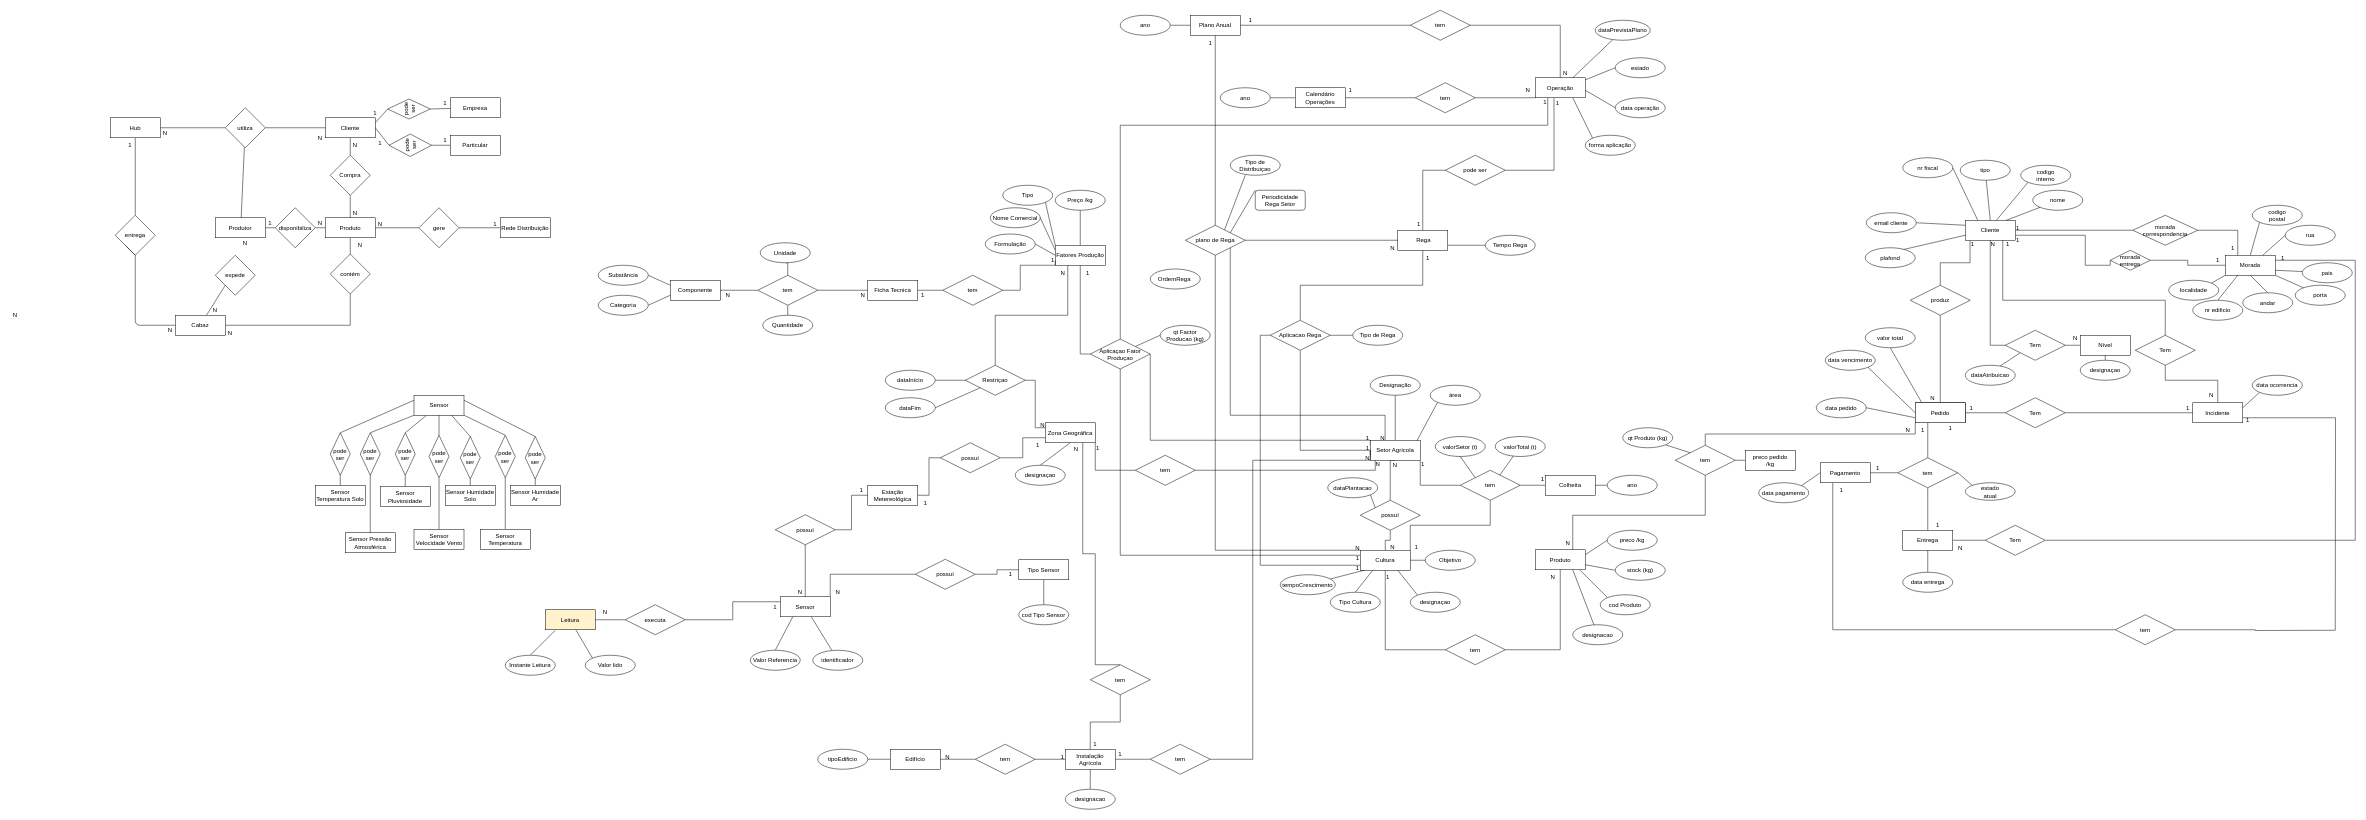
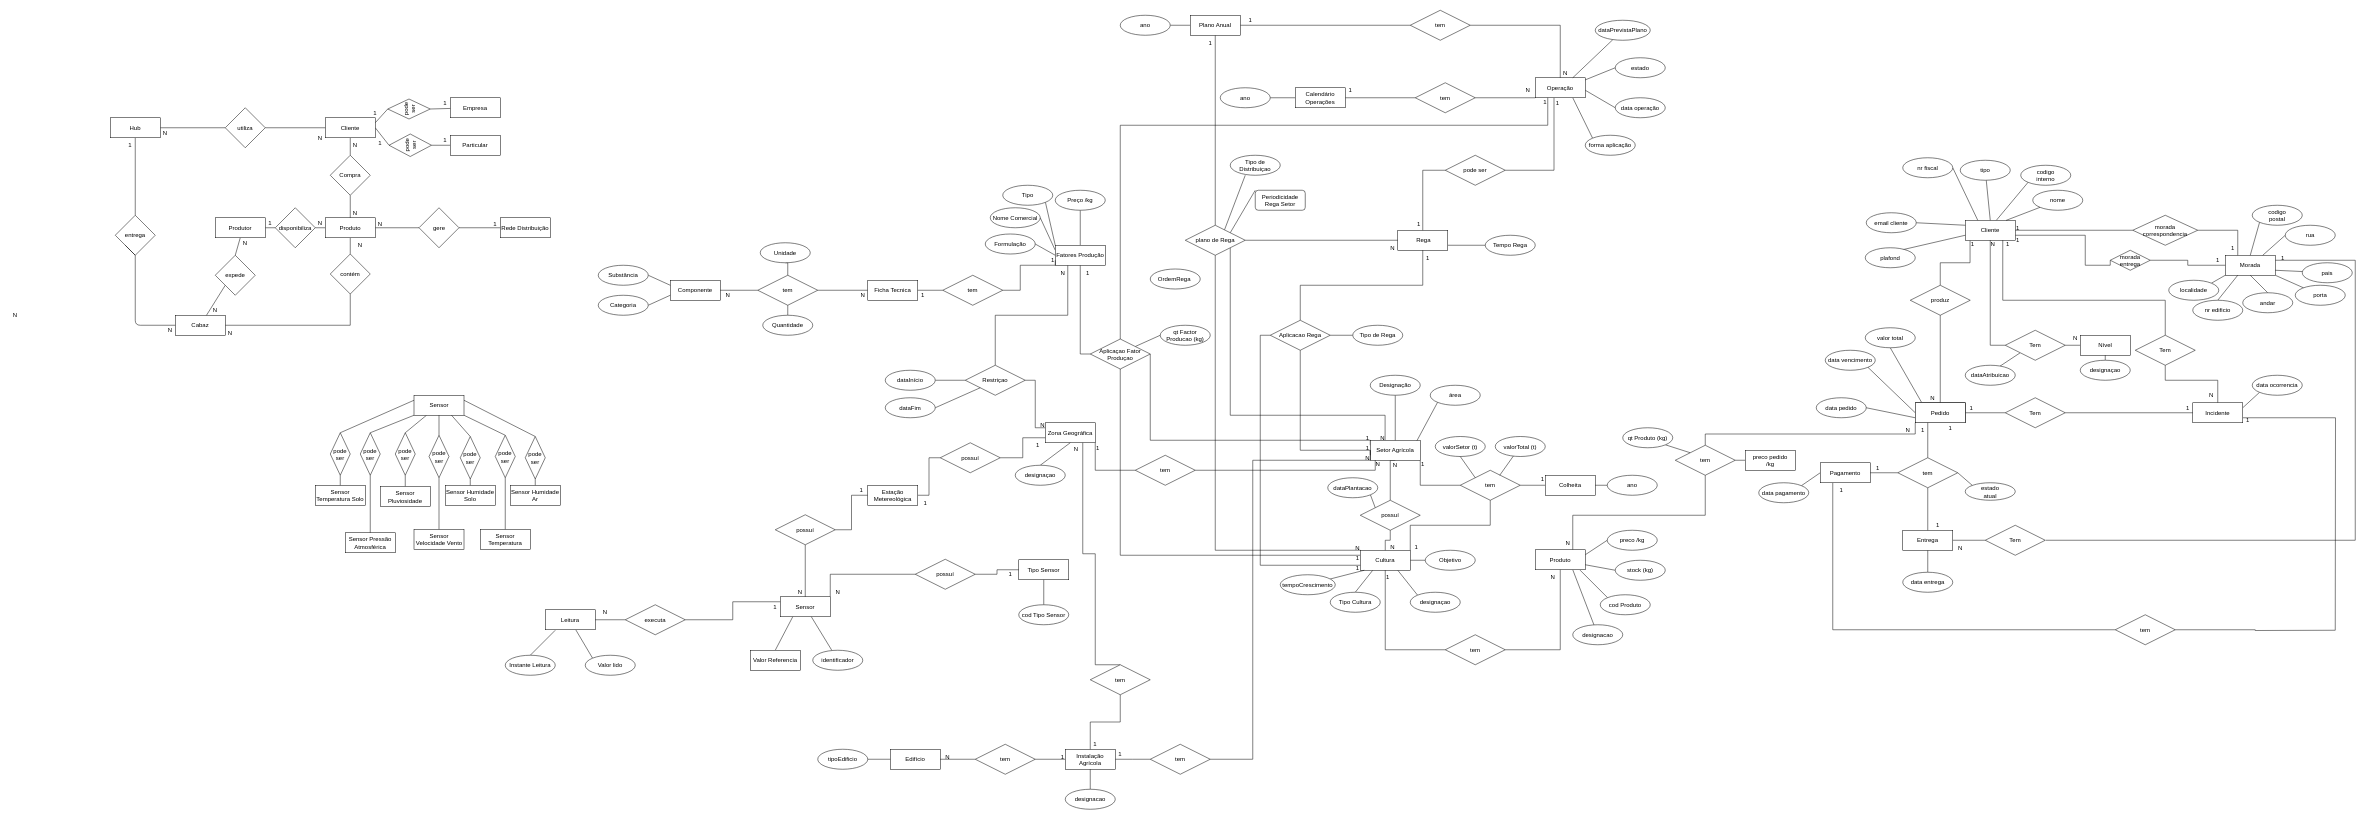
- <mxCell id="345" style="edgeStyle=none;html=1;exitX=0.5;exitY=1;exitDx=0;exitDy=0;endArrow=none;endFill=0;" parent="1" source="346" target="413" edge="1"><mxGeometry relative="1" as="geometry" /></mxCell>
+ <mxCell id="345" style="edgeStyle=none;html=1;exitX=0.5;exitY=1;exitDx=0;exitDy=0;entryX=0.5;entryY=0;entryDx=0;entryDy=0;endArrow=none;endFill=0;" parent="1" source="346" target="372" edge="1"><mxGeometry relative="1" as="geometry" /></mxCell>
- <mxCell id="76" value="Leitura" style="whiteSpace=wrap;html=1;align=center;fillColor=#fff2cc;" parent="1" vertex="1"><mxGeometry x="1090" y="1219" width="100" height="40" as="geometry" /></mxCell>
+ <mxCell id="76" value="Leitura" style="whiteSpace=wrap;html=1;align=center;" parent="1" vertex="1"><mxGeometry x="1090" y="1219" width="100" height="40" as="geometry" /></mxCell>
- <mxCell id="73" value="Valor Referencia" style="ellipse;whiteSpace=wrap;html=1;align=center;" parent="1" vertex="1"><mxGeometry x="1500" y="1300" width="100" height="40" as="geometry" /></mxCell>
+ <mxCell id="73" value="Valor Referencia" style="whiteSpace=wrap;html=1;align=center;rounded=0;" parent="1" vertex="1"><mxGeometry x="1500" y="1300" width="100" height="40" as="geometry" /></mxCell>
